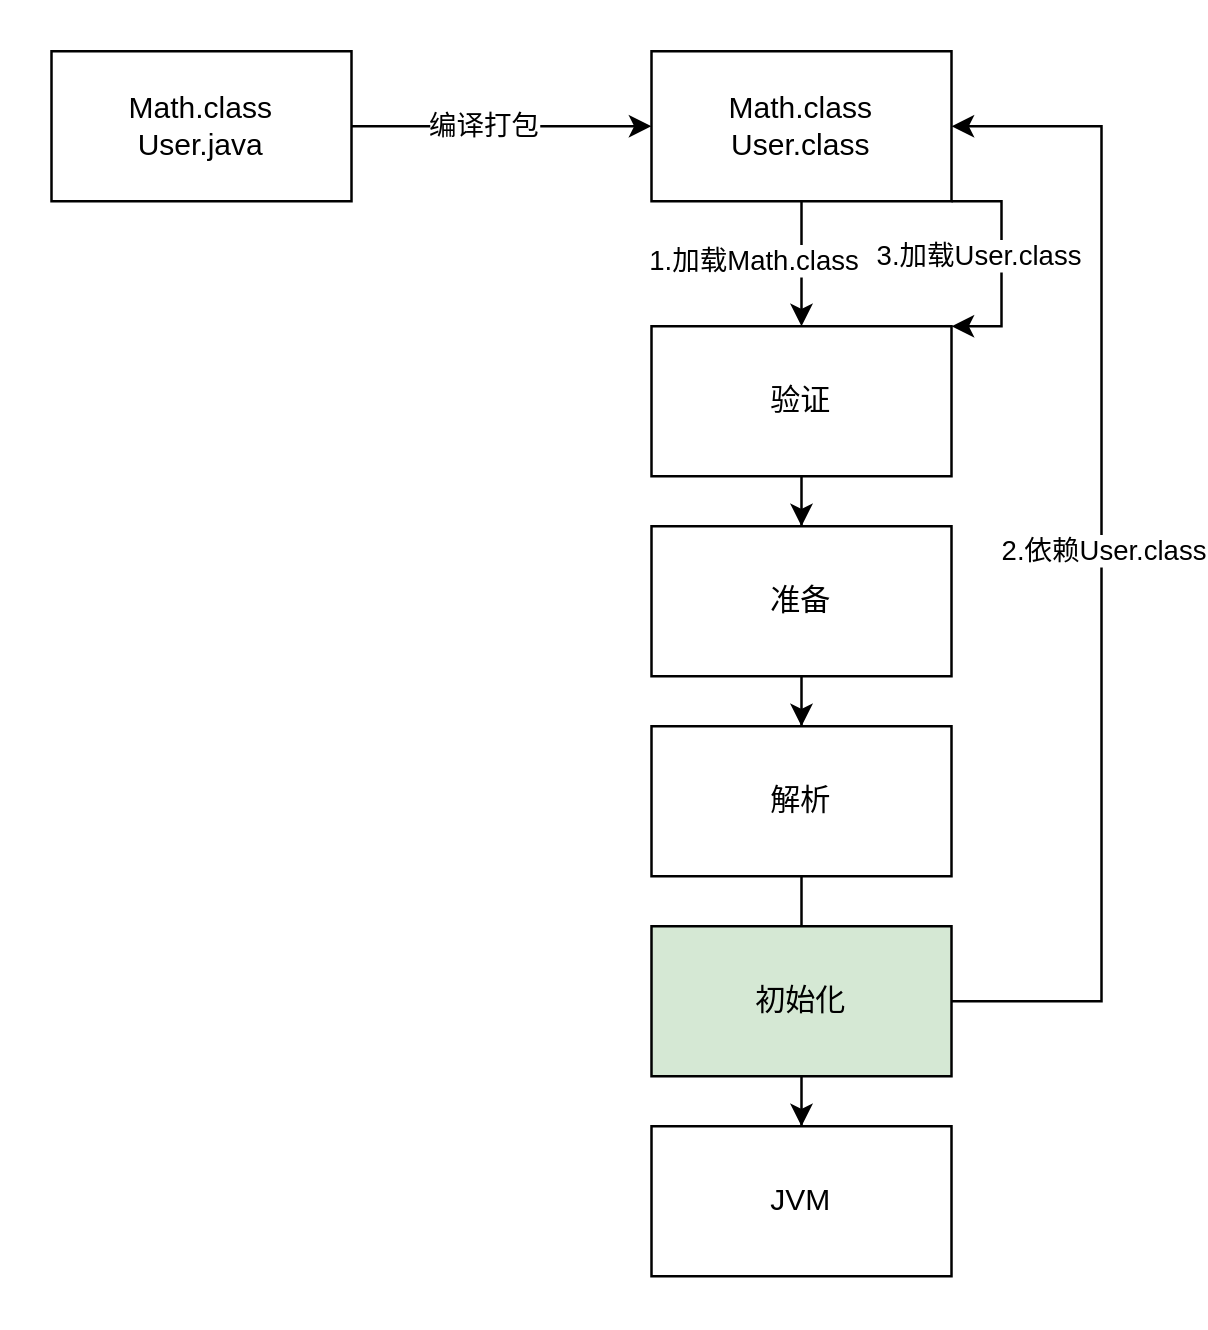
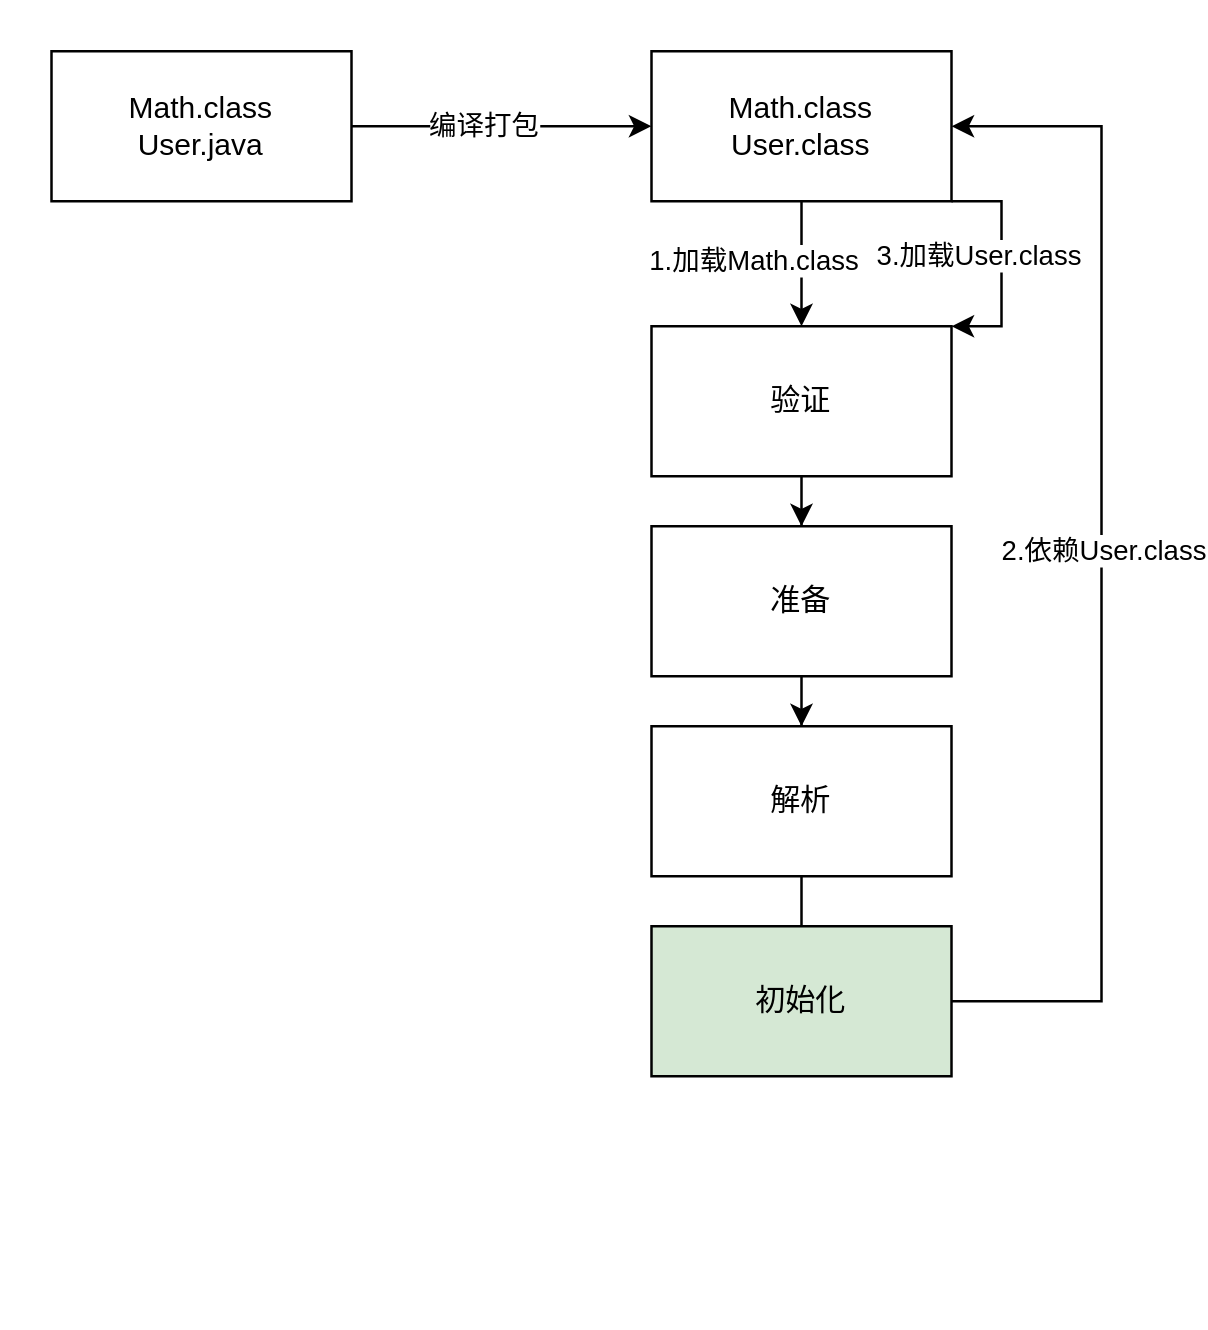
- <mxCell id="18" value="" style="edgeStyle=orthogonalEdgeStyle;rounded=0;orthogonalLoop=1;jettySize=auto;html=1;" edge="1" parent="1" source="19" target="20"><mxGeometry relative="1" as="geometry" /></mxCell>
- <mxCell id="20" value="JVM" style="rounded=0;whiteSpace=wrap;html=1;" vertex="1" parent="1"><mxGeometry x="260" y="450" width="120" height="60" as="geometry" /></mxCell>
